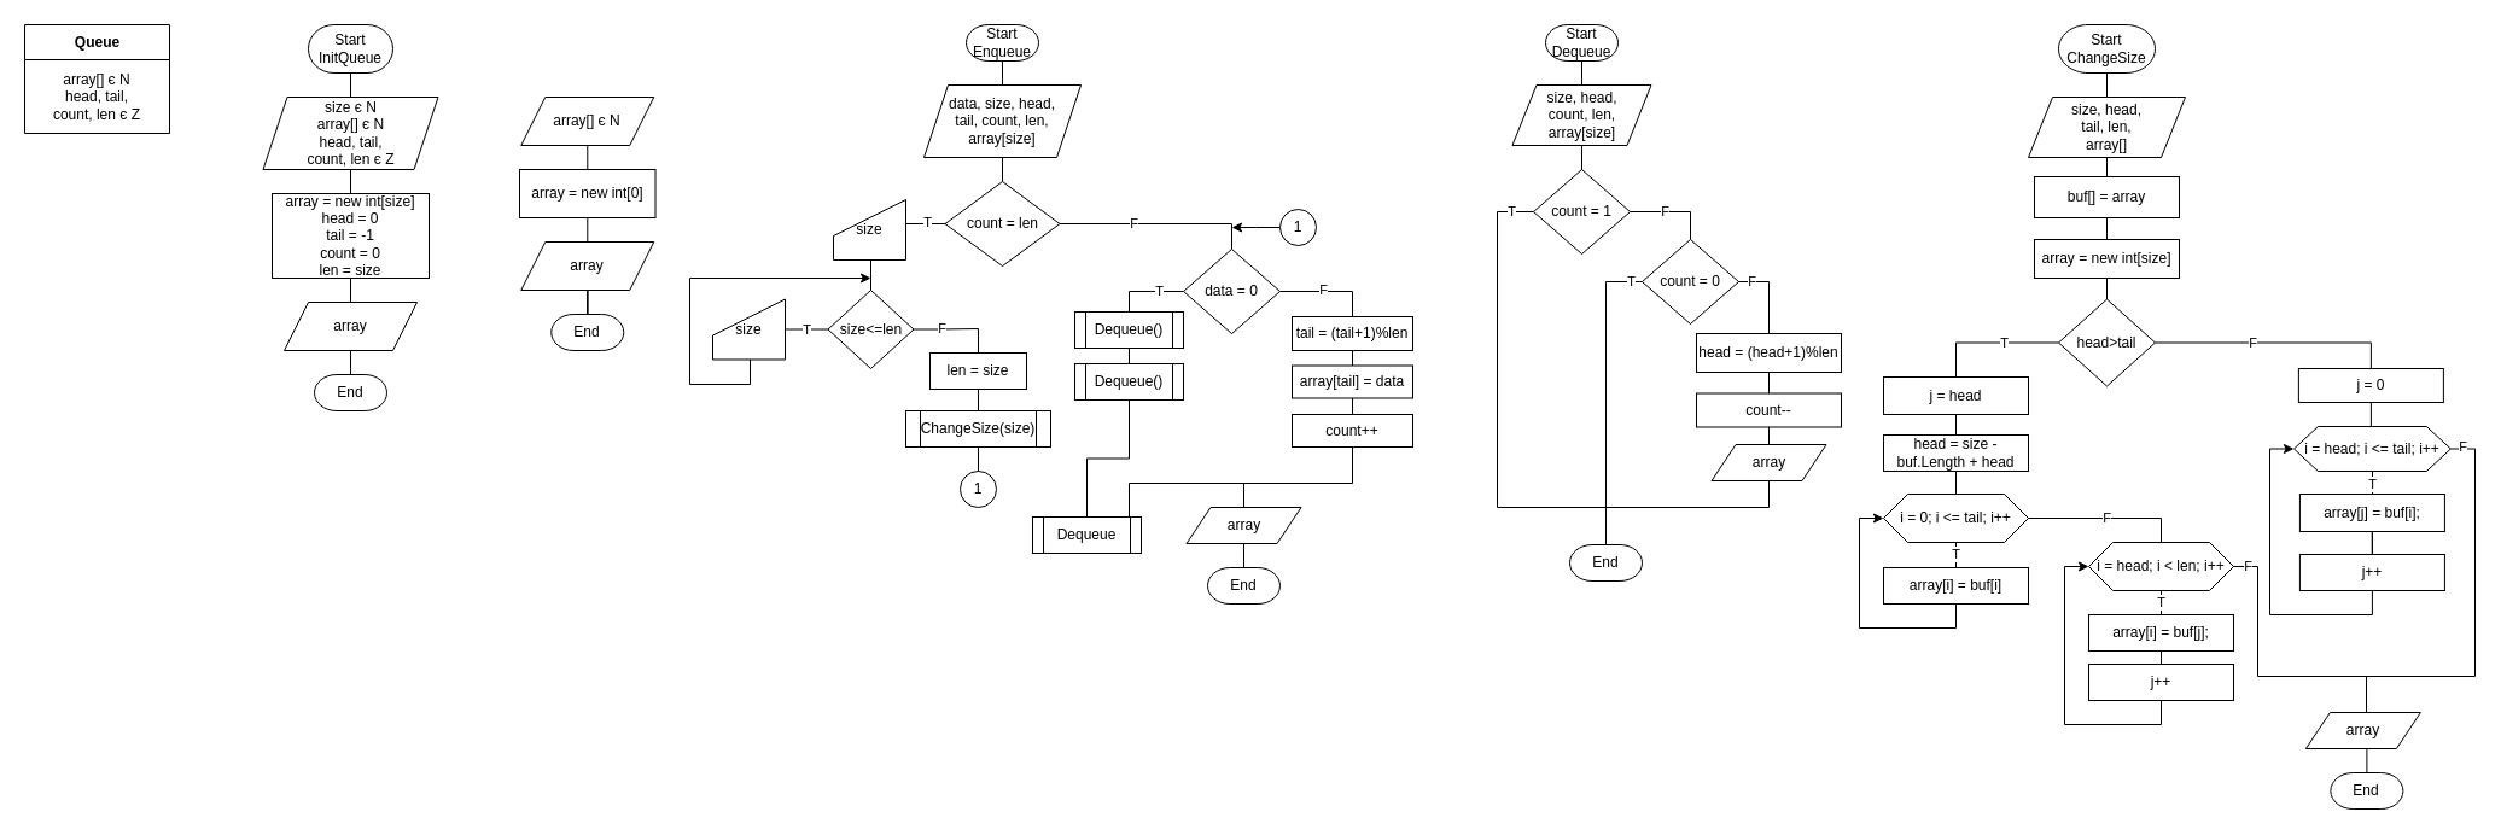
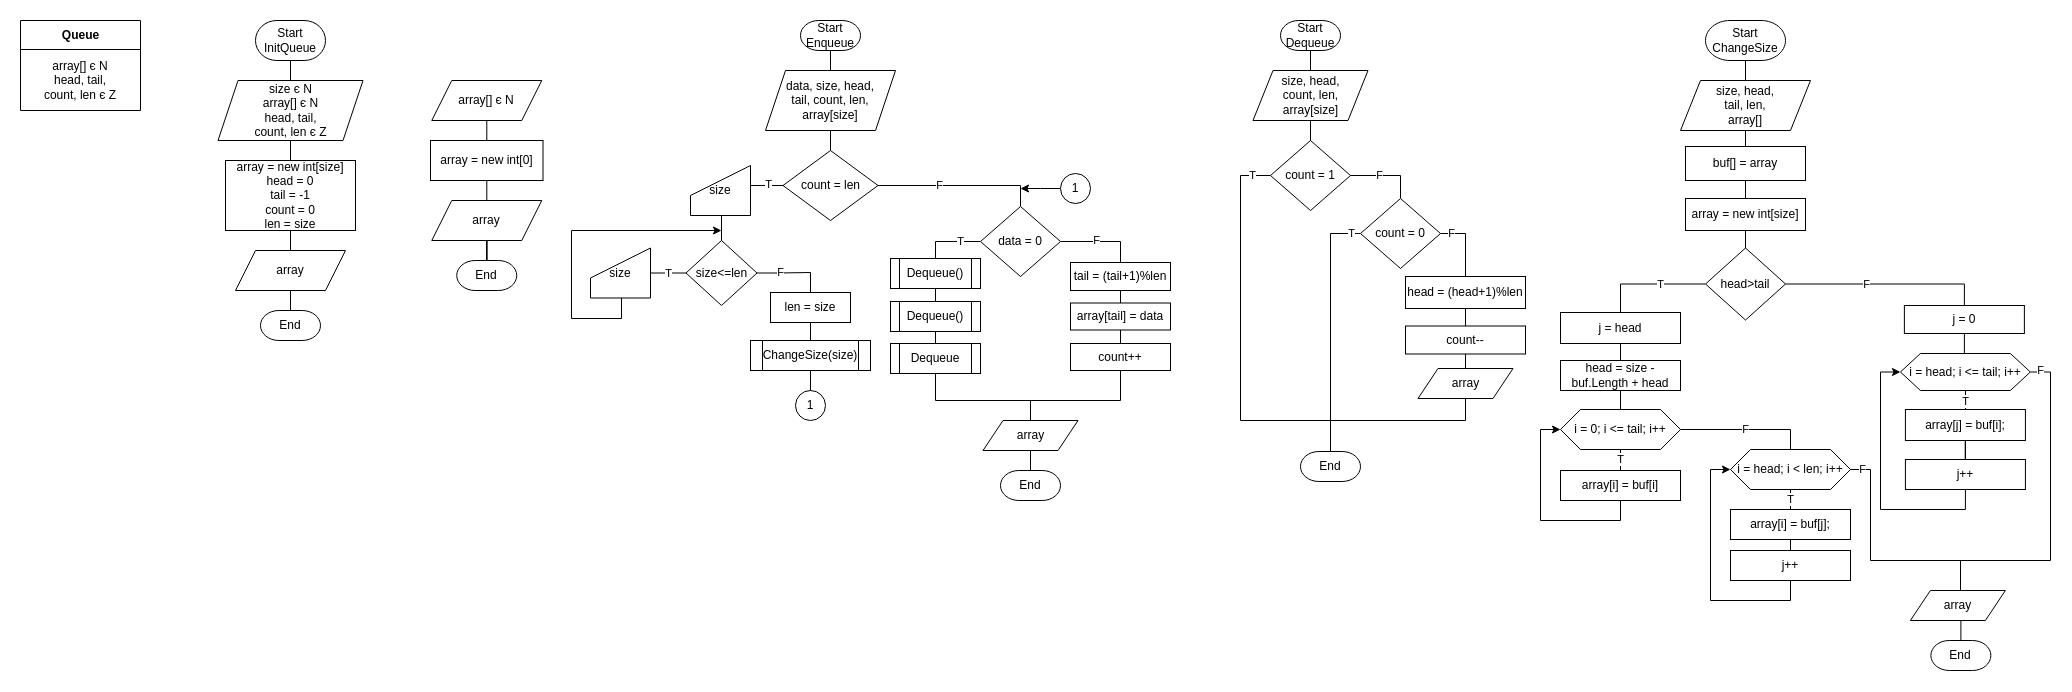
- <mxCell id="47" value="Dequeue" style="shape=process;whiteSpace=wrap;html=1;backgroundOutline=1;" vertex="1" parent="1"><mxGeometry x="855" y="428" width="90" height="30" as="geometry" /></mxCell>
+ <mxCell id="47" value="Dequeue" style="shape=process;whiteSpace=wrap;html=1;backgroundOutline=1;" vertex="1" parent="1"><mxGeometry x="890" y="343" width="90" height="30" as="geometry" /></mxCell>
